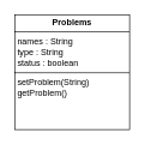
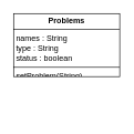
- <mxCell id="2" value="&lt;p style=&quot;margin:0px;margin-top:4px;text-align:center;&quot;&gt;&lt;b&gt;Problems&lt;/b&gt;&lt;/p&gt;&lt;hr size=&quot;1&quot; style=&quot;border-style:solid;&quot;&gt;&lt;p style=&quot;margin:0px;margin-left:4px;&quot;&gt;names : String&lt;/p&gt;&lt;p style=&quot;margin:0px;margin-left:4px;&quot;&gt;type : String&lt;/p&gt;&lt;p style=&quot;margin:0px;margin-left:4px;&quot;&gt;status : boolean&lt;/p&gt;&lt;hr size=&quot;1&quot; style=&quot;border-style:solid;&quot;&gt;&lt;p style=&quot;margin:0px;margin-left:4px;&quot;&gt;setProblem(String)&lt;/p&gt;&lt;p style=&quot;margin:0px;margin-left:4px;&quot;&gt;getProblem()&lt;/p&gt;" style="verticalAlign=top;align=left;overflow=fill;html=1;whiteSpace=wrap;" parent="1" vertex="1"><mxGeometry x="20" y="20" width="160" height="160" as="geometry" /></mxCell>
+ <mxCell id="2" value="&lt;p style=&quot;margin:0px;margin-top:4px;text-align:center;&quot;&gt;&lt;b&gt;Problems&lt;/b&gt;&lt;/p&gt;&lt;hr size=&quot;1&quot; style=&quot;border-style:solid;&quot;&gt;&lt;p style=&quot;margin:0px;margin-left:4px;&quot;&gt;names : String&lt;/p&gt;&lt;p style=&quot;margin:0px;margin-left:4px;&quot;&gt;type : String&lt;/p&gt;&lt;p style=&quot;margin:0px;margin-left:4px;&quot;&gt;status : boolean&lt;/p&gt;&lt;hr size=&quot;1&quot; style=&quot;border-style:solid;&quot;&gt;&lt;p style=&quot;margin:0px;margin-left:4px;&quot;&gt;setProblem(String)&lt;/p&gt;&lt;p style=&quot;margin:0px;margin-left:4px;&quot;&gt;getProblem()&lt;/p&gt;" style="verticalAlign=top;align=left;overflow=fill;html=1;whiteSpace=wrap;" parent="1" vertex="1"><mxGeometry x="20" y="20" width="160" height="95" as="geometry" /></mxCell>
